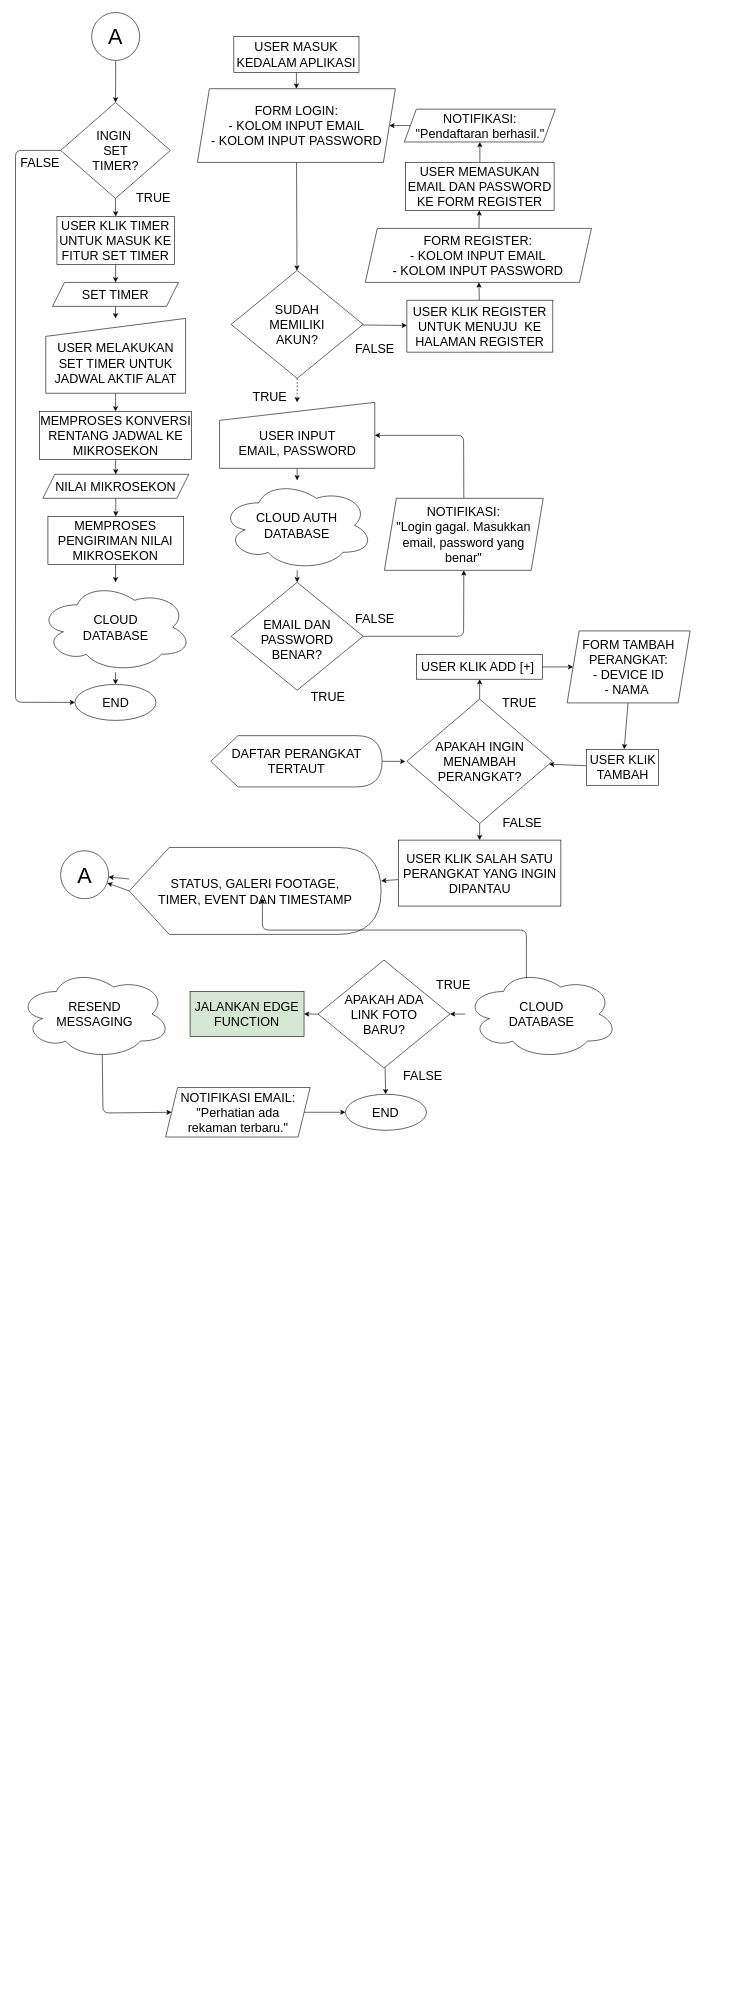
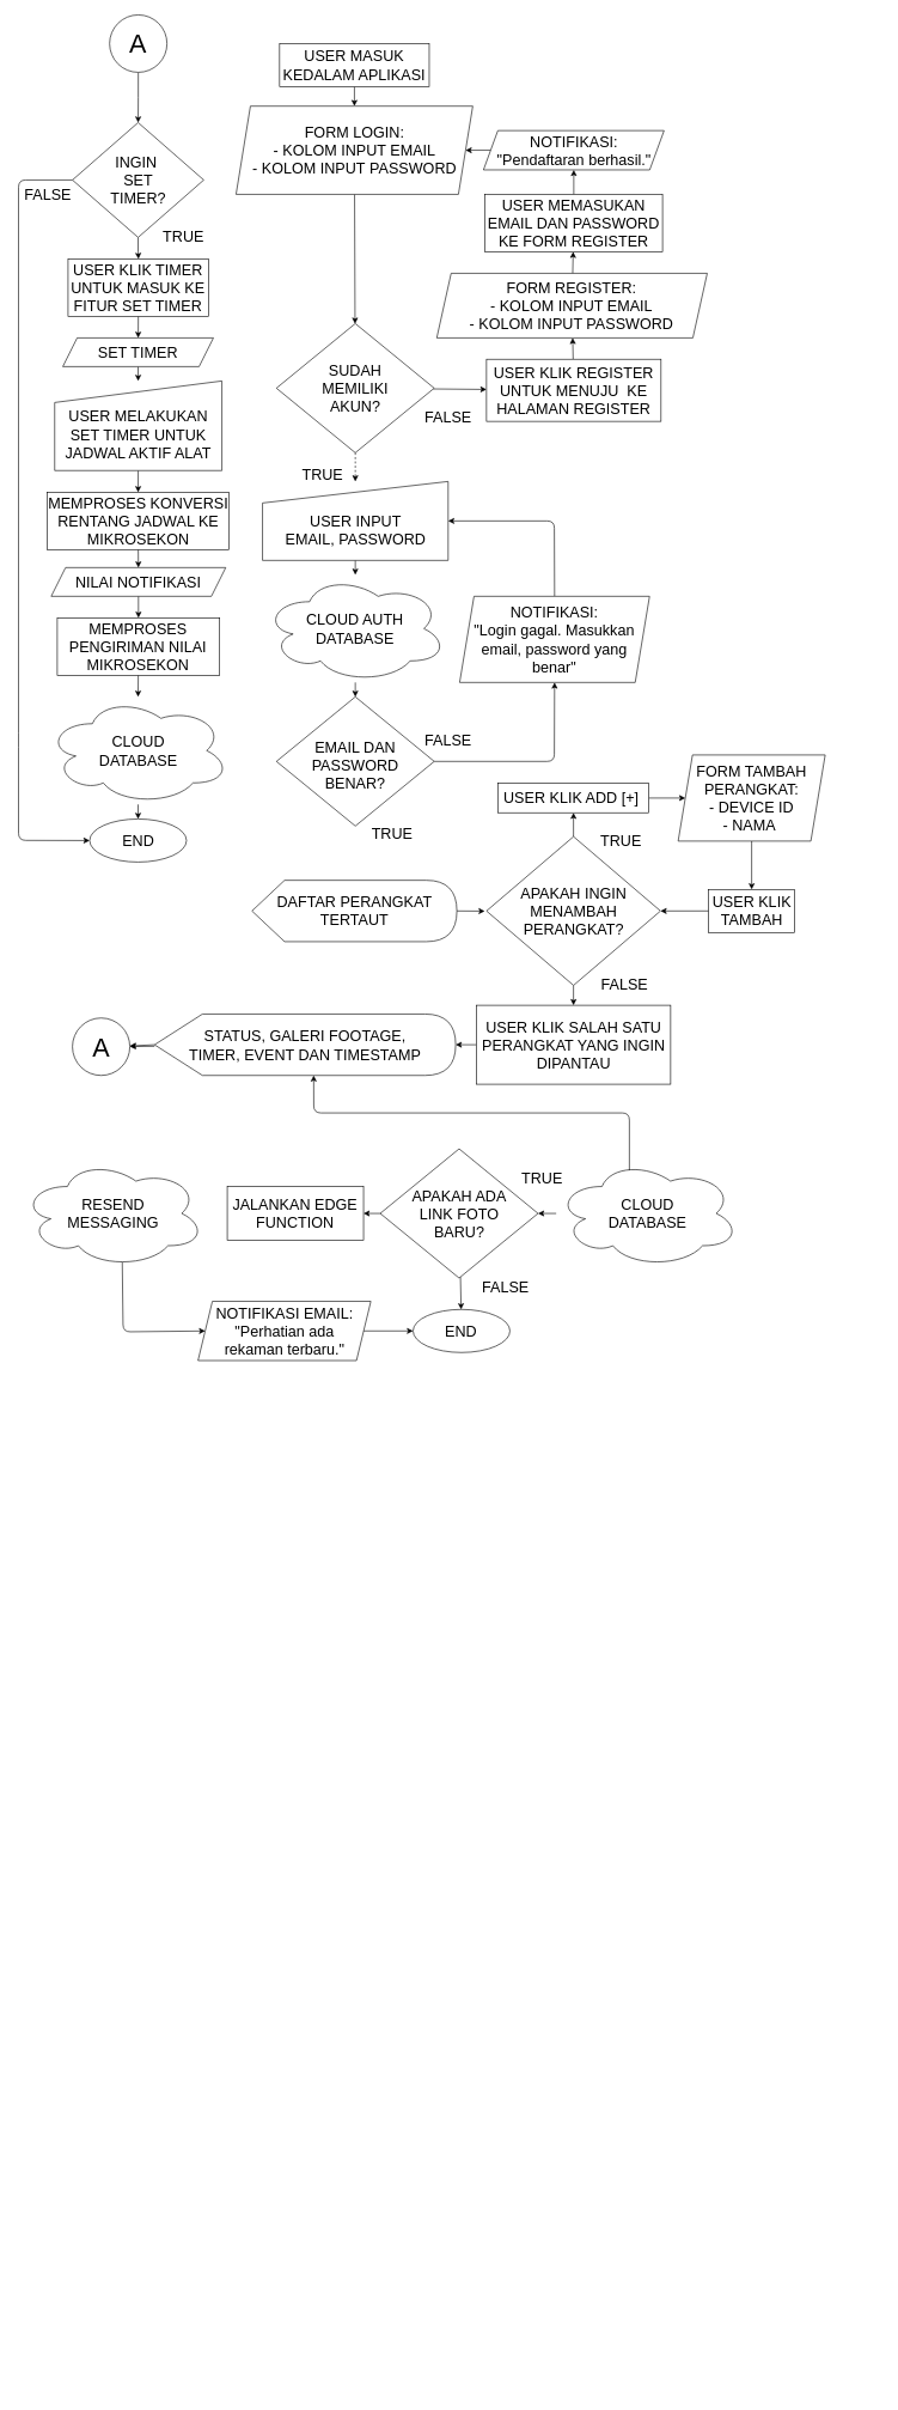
- <mxCell id="50" value="&lt;div&gt;&lt;span style=&quot;font-size: 21px;&quot;&gt;NILAI MIKROSEKON&lt;/span&gt;&lt;/div&gt;" style="shape=parallelogram;perimeter=parallelogramPerimeter;whiteSpace=wrap;html=1;fixedSize=1;" parent="1" vertex="1"><mxGeometry x="70.91" y="790" width="243.33" height="40" as="geometry" /></mxCell>
+ <mxCell id="50" value="&lt;div&gt;&lt;span style=&quot;font-size: 21px;&quot;&gt;NILAI NOTIFIKASI&lt;/span&gt;&lt;/div&gt;" style="shape=parallelogram;perimeter=parallelogramPerimeter;whiteSpace=wrap;html=1;fixedSize=1;" parent="1" vertex="1"><mxGeometry x="70.91" y="790" width="243.33" height="40" as="geometry" /></mxCell>
- <mxCell id="76" value="&lt;font style=&quot;font-size: 21px;&quot;&gt;USER KLIK TAMBAH&lt;/font&gt;" style="whiteSpace=wrap;html=1;" vertex="1" parent="1"><mxGeometry x="977.5" y="1248.37" width="120" height="60" as="geometry" /></mxCell>
+ <mxCell id="76" value="&lt;font style=&quot;font-size: 21px;&quot;&gt;USER KLIK TAMBAH&lt;/font&gt;" style="whiteSpace=wrap;html=1;" vertex="1" parent="1"><mxGeometry x="987.5" y="1238.37" width="120" height="60" as="geometry" /></mxCell>
- <mxCell id="80" value="&lt;font style=&quot;font-size: 21px;&quot;&gt;STATUS, GALERI&amp;nbsp;&lt;/font&gt;&lt;span style=&quot;font-size: 21px; background-color: transparent;&quot;&gt;FOOTAGE, TIMER,&amp;nbsp;&lt;/span&gt;&lt;span style=&quot;background-color: transparent; font-size: 21px;&quot;&gt;EVENT DAN TIMESTAMP&lt;/span&gt;" style="shape=display;whiteSpace=wrap;html=1;size=0.159;" vertex="1" parent="1"><mxGeometry x="215" y="1412" width="419.85" height="145" as="geometry" /></mxCell>
+ <mxCell id="80" value="&lt;font style=&quot;font-size: 21px;&quot;&gt;STATUS, GALERI&amp;nbsp;&lt;/font&gt;&lt;span style=&quot;font-size: 21px; background-color: transparent;&quot;&gt;FOOTAGE, TIMER,&amp;nbsp;&lt;/span&gt;&lt;span style=&quot;background-color: transparent; font-size: 21px;&quot;&gt;EVENT DAN TIMESTAMP&lt;/span&gt;" style="shape=display;whiteSpace=wrap;html=1;size=0.159;" vertex="1" parent="1"><mxGeometry x="215" y="1412" width="419.85" height="85.5" as="geometry" /></mxCell>
- <mxCell id="59" value="&lt;font style=&quot;font-size: 21px;&quot;&gt;JALANKAN EDGE FUNCTION&lt;/font&gt;" style="whiteSpace=wrap;html=1;fillColor=#d5e8d4;" parent="1" vertex="1"><mxGeometry x="316.36" y="1652.09" width="190" height="75.31" as="geometry" /></mxCell>
+ <mxCell id="59" value="&lt;font style=&quot;font-size: 21px;&quot;&gt;JALANKAN EDGE FUNCTION&lt;/font&gt;" style="whiteSpace=wrap;html=1;" parent="1" vertex="1"><mxGeometry x="316.36" y="1652.09" width="190" height="75.31" as="geometry" /></mxCell>
